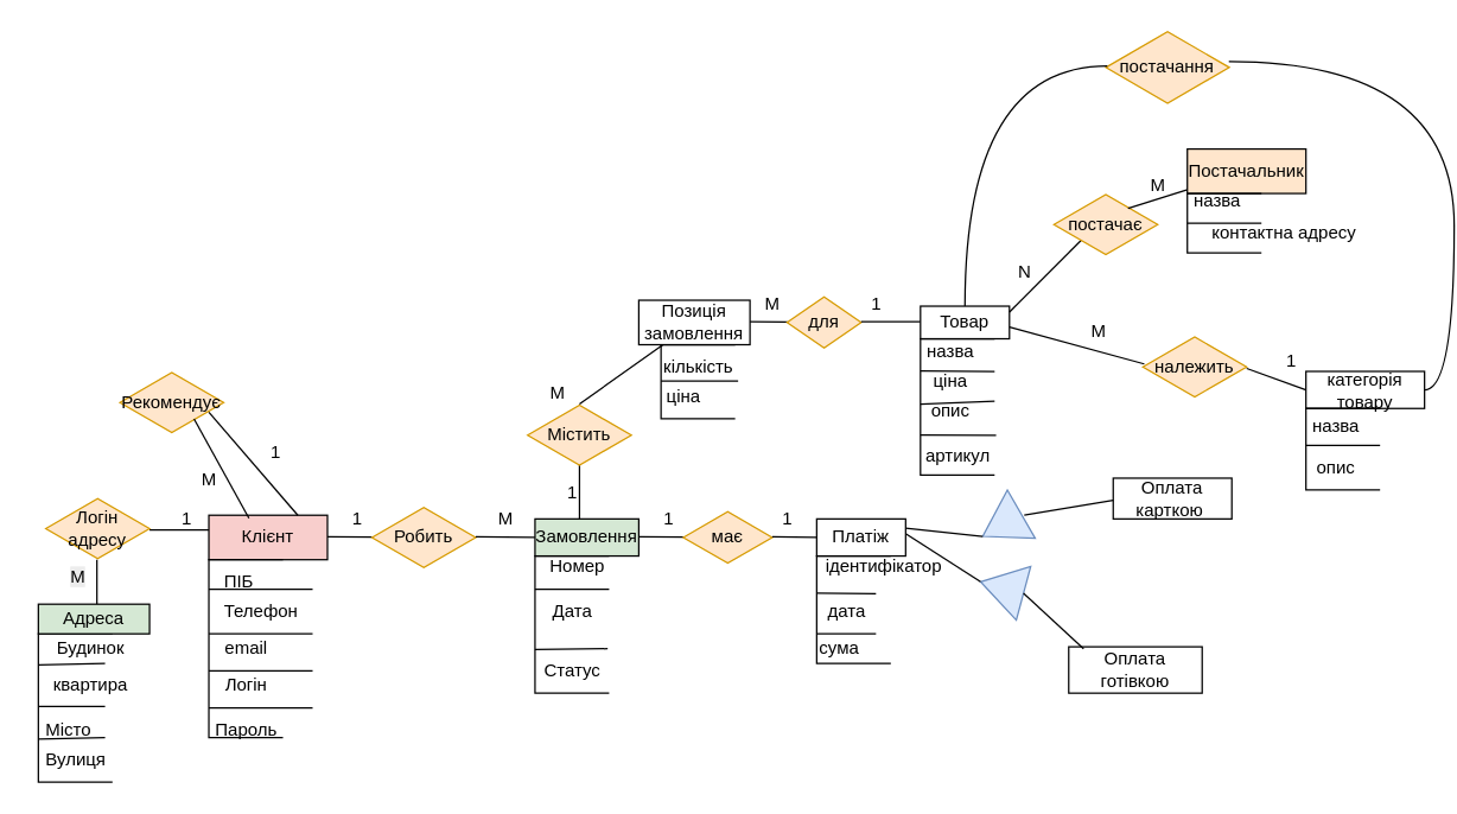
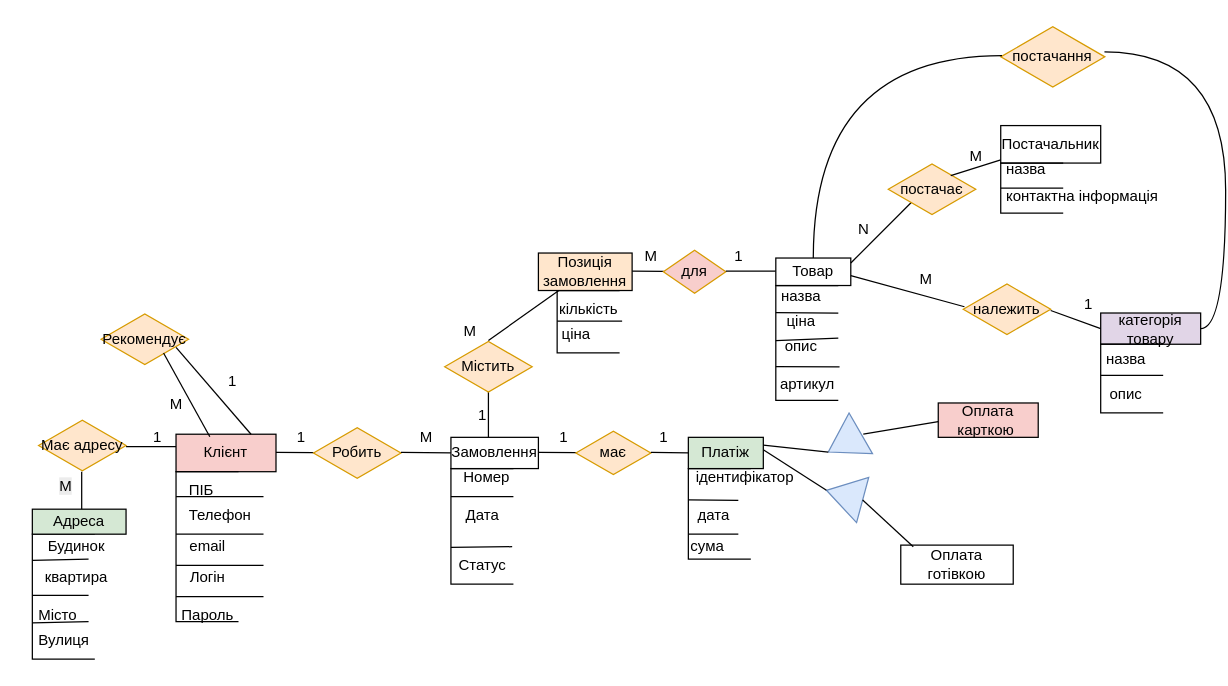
- <mxCell id="85" value="постачання" style="html=1;whiteSpace=wrap;aspect=fixed;shape=isoRectangle;fillColor=#ffe6cc;strokeColor=#d79b00;" parent="1" vertex="1"><mxGeometry x="745" y="20" width="83.33" height="50" as="geometry" /></mxCell>
+ <mxCell id="85" value="постачання" style="html=1;whiteSpace=wrap;aspect=fixed;shape=isoRectangle;fillColor=#ffe6cc;strokeColor=#d79b00;" parent="1" vertex="1"><mxGeometry x="800" y="20" width="83.33" height="50" as="geometry" /></mxCell>
- <mxCell id="84" value="Постачальник" style="rounded=0;whiteSpace=wrap;html=1;fillColor=#ffe6cc;" parent="1" vertex="1"><mxGeometry x="800" y="100" width="80" height="30" as="geometry" /></mxCell>
+ <mxCell id="84" value="Постачальник" style="rounded=0;whiteSpace=wrap;html=1;" parent="1" vertex="1"><mxGeometry x="800" y="100" width="80" height="30" as="geometry" /></mxCell>
- <mxCell id="94" value="контактна адресу" style="text;html=1;align=center;verticalAlign=middle;resizable=0;points=[];autosize=1;strokeColor=none;fillColor=none;" parent="1" vertex="1"><mxGeometry x="790" y="142" width="150" height="30" as="geometry" /></mxCell>
+ <mxCell id="94" value="контактна інформація" style="text;html=1;align=center;verticalAlign=middle;resizable=0;points=[];autosize=1;strokeColor=none;fillColor=none;" parent="1" vertex="1"><mxGeometry x="790" y="142" width="150" height="30" as="geometry" /></mxCell>
- <mxCell id="63" value="Позиція замовлення" style="rounded=0;whiteSpace=wrap;html=1;" parent="1" vertex="1"><mxGeometry x="430" y="202" width="75" height="30" as="geometry" /></mxCell>
+ <mxCell id="63" value="Позиція замовлення" style="rounded=0;whiteSpace=wrap;html=1;fillColor=#ffe6cc;" parent="1" vertex="1"><mxGeometry x="430" y="202" width="75" height="30" as="geometry" /></mxCell>
- <mxCell id="70" value="для" style="rhombus;whiteSpace=wrap;html=1;fillColor=#ffe6cc;strokeColor=#d79b00;" parent="1" vertex="1"><mxGeometry x="530" y="199.75" width="50" height="34.5" as="geometry" /></mxCell>
+ <mxCell id="70" value="для" style="rhombus;whiteSpace=wrap;html=1;fillColor=#f8cecc;strokeColor=#d79b00;" parent="1" vertex="1"><mxGeometry x="530" y="199.75" width="50" height="34.5" as="geometry" /></mxCell>
- <mxCell id="97" value="категорія товару" style="rounded=0;whiteSpace=wrap;html=1;" parent="1" vertex="1"><mxGeometry x="880" y="250" width="80" height="25" as="geometry" /></mxCell>
+ <mxCell id="97" value="категорія товару" style="rounded=0;whiteSpace=wrap;html=1;fillColor=#e1d5e7;" parent="1" vertex="1"><mxGeometry x="880" y="250" width="80" height="25" as="geometry" /></mxCell>
- <mxCell id="54" value="Оплата карткою&amp;nbsp;" style="rounded=0;whiteSpace=wrap;html=1;" parent="1" vertex="1"><mxGeometry x="750" y="322" width="80" height="27.5" as="geometry" /></mxCell>
+ <mxCell id="54" value="Оплата карткою&amp;nbsp;" style="rounded=0;whiteSpace=wrap;html=1;fillColor=#f8cecc;" parent="1" vertex="1"><mxGeometry x="750" y="322" width="80" height="27.5" as="geometry" /></mxCell>
- <mxCell id="24" value="Логін адресу" style="html=1;whiteSpace=wrap;aspect=fixed;shape=isoRectangle;fillColor=#ffe6cc;strokeColor=#d79b00;" parent="1" vertex="1"><mxGeometry x="30" y="335" width="70" height="42" as="geometry" /></mxCell>
+ <mxCell id="24" value="Має адресу" style="html=1;whiteSpace=wrap;aspect=fixed;shape=isoRectangle;fillColor=#ffe6cc;strokeColor=#d79b00;" parent="1" vertex="1"><mxGeometry x="30" y="335" width="70" height="42" as="geometry" /></mxCell>
- <mxCell id="16" value="Замовлення" style="rounded=0;whiteSpace=wrap;html=1;fillColor=#d5e8d4;" parent="1" vertex="1"><mxGeometry x="360" y="349.5" width="70" height="25" as="geometry" /></mxCell>
+ <mxCell id="16" value="Замовлення" style="rounded=0;whiteSpace=wrap;html=1;" parent="1" vertex="1"><mxGeometry x="360" y="349.5" width="70" height="25" as="geometry" /></mxCell>
- <mxCell id="43" value="Платіж" style="rounded=0;whiteSpace=wrap;html=1;" parent="1" vertex="1"><mxGeometry x="550" y="349.5" width="60" height="25" as="geometry" /></mxCell>
+ <mxCell id="43" value="Платіж" style="rounded=0;whiteSpace=wrap;html=1;fillColor=#d5e8d4;" parent="1" vertex="1"><mxGeometry x="550" y="349.5" width="60" height="25" as="geometry" /></mxCell>
